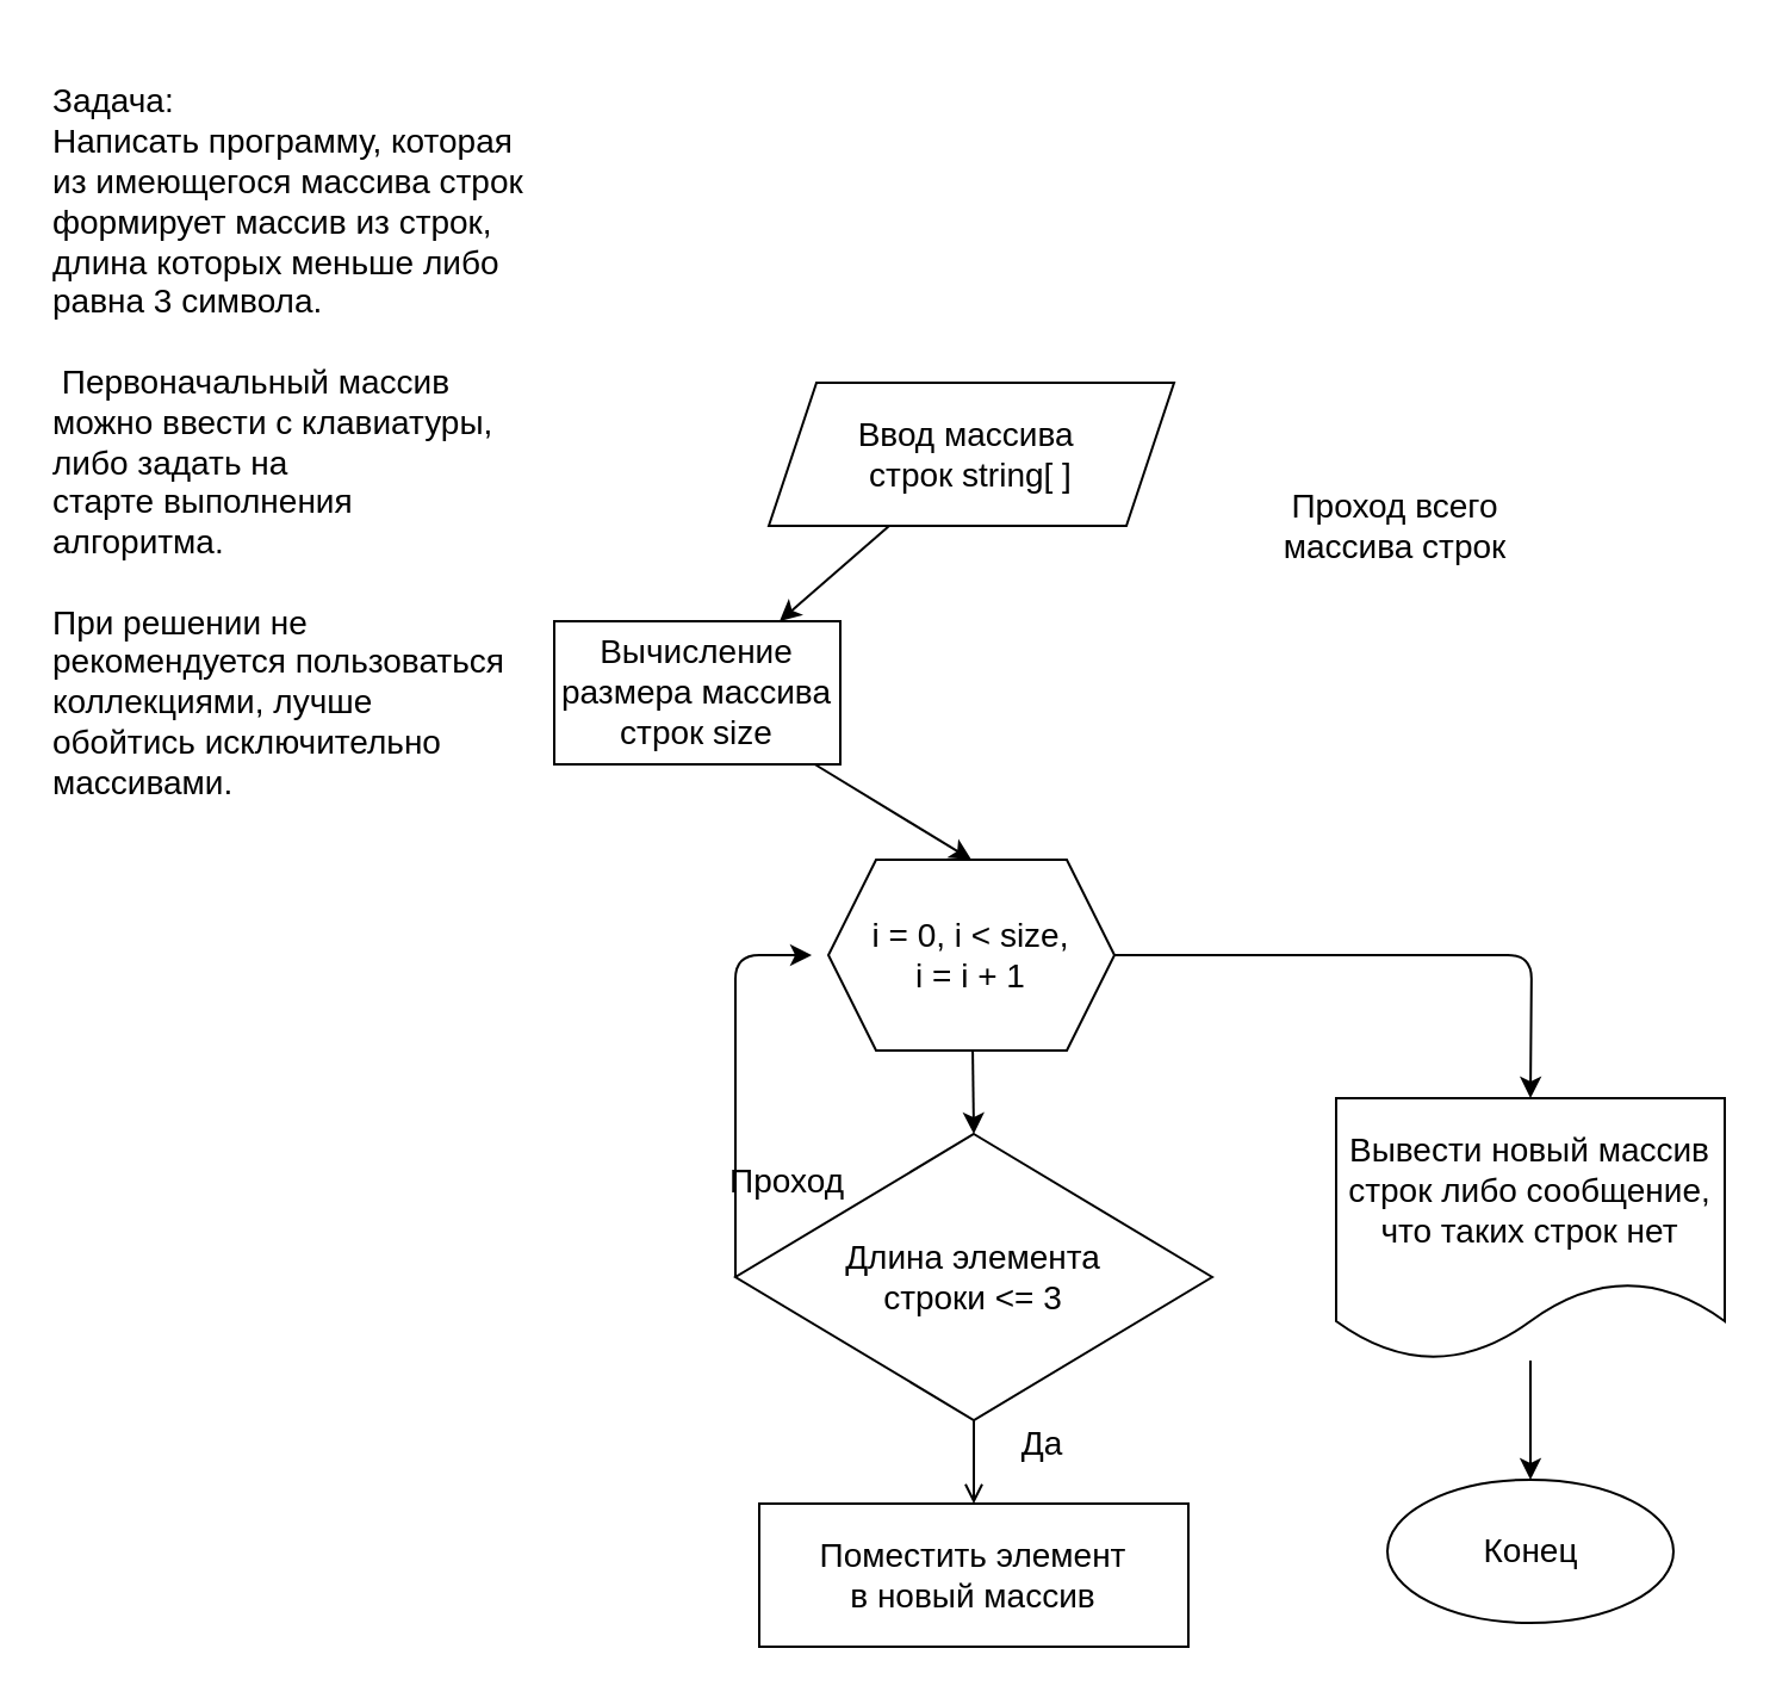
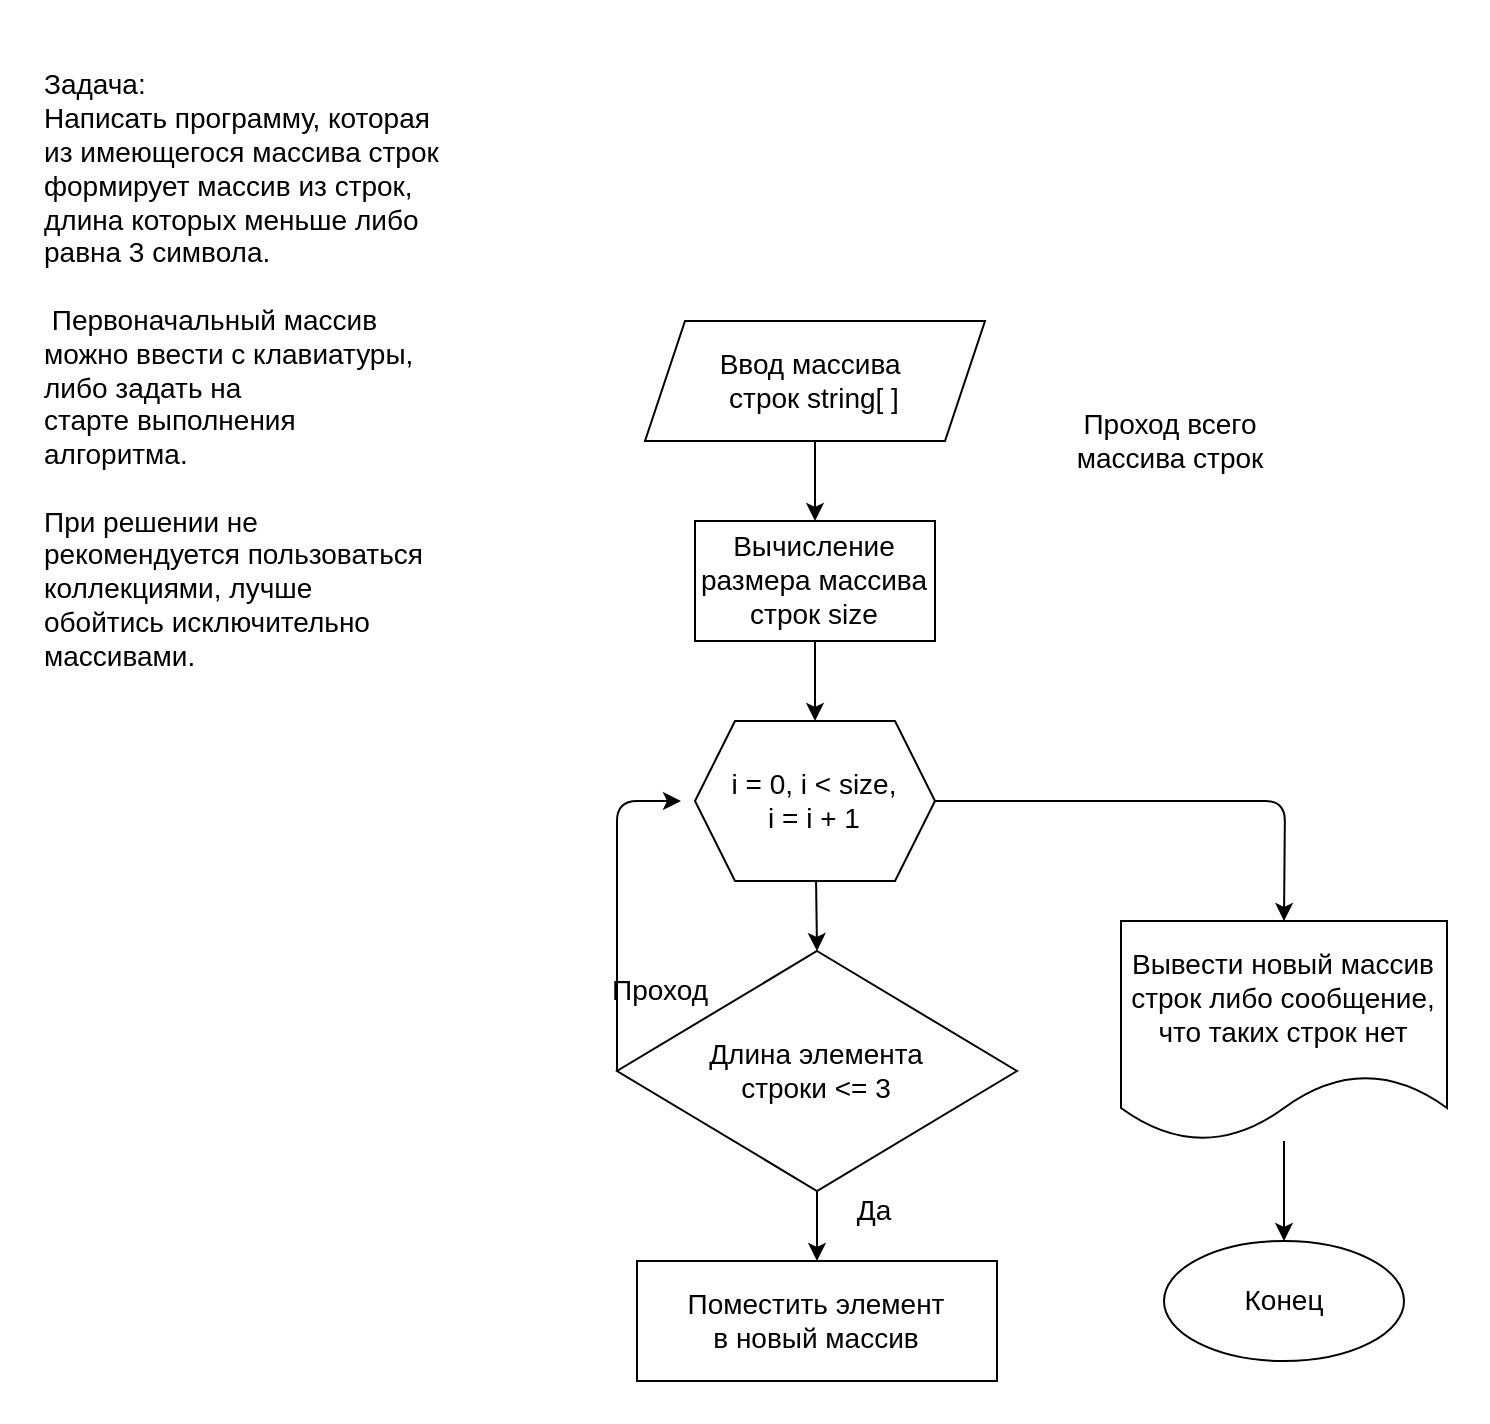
- <mxCell id="14" value="Вычисление размера массива строк size" style="whiteSpace=wrap;html=1;fontSize=14;" vertex="1" parent="1"><mxGeometry x="232" y="260" width="120" height="60" as="geometry" /></mxCell>
+ <mxCell id="14" value="Вычисление размера массива строк size" style="whiteSpace=wrap;html=1;fontSize=14;" vertex="1" parent="1"><mxGeometry x="347" y="260" width="120" height="60" as="geometry" /></mxCell>
- <mxCell id="5" style="edgeStyle=none;html=1;exitX=0.5;exitY=1;exitDx=0;exitDy=0;entryX=0.5;entryY=0;entryDx=0;entryDy=0;fontSize=14;endArrow=open;" edge="1" parent="1" source="7" target="8"><mxGeometry relative="1" as="geometry" /></mxCell>
+ <mxCell id="5" style="edgeStyle=none;html=1;exitX=0.5;exitY=1;exitDx=0;exitDy=0;entryX=0.5;entryY=0;entryDx=0;entryDy=0;fontSize=14;" edge="1" parent="1" source="7" target="8"><mxGeometry relative="1" as="geometry" /></mxCell>
